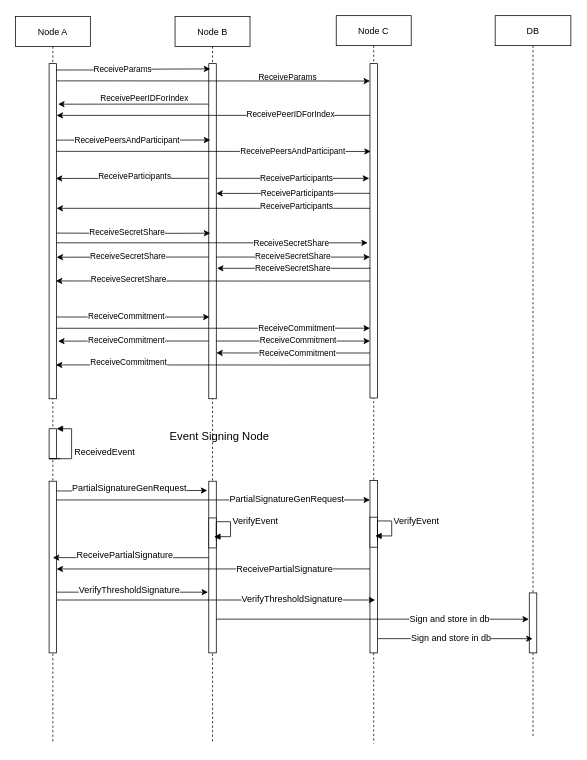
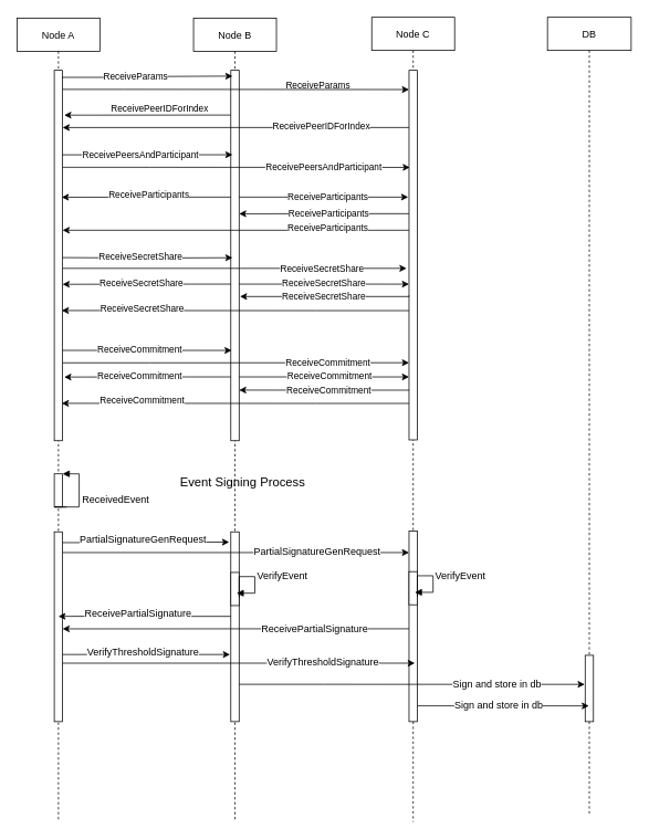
- <mxCell id="65" value="Event Signing Node" style="text;html=1;align=center;verticalAlign=middle;resizable=0;points=[];autosize=1;strokeColor=none;fillColor=none;fontSize=15;" vertex="1" parent="1"><mxGeometry x="207" y="566" width="170" height="30" as="geometry" /></mxCell>
+ <mxCell id="65" value="Event Signing Process" style="text;html=1;align=center;verticalAlign=middle;resizable=0;points=[];autosize=1;strokeColor=none;fillColor=none;fontSize=15;" vertex="1" parent="1"><mxGeometry x="207" y="566" width="170" height="30" as="geometry" /></mxCell>
